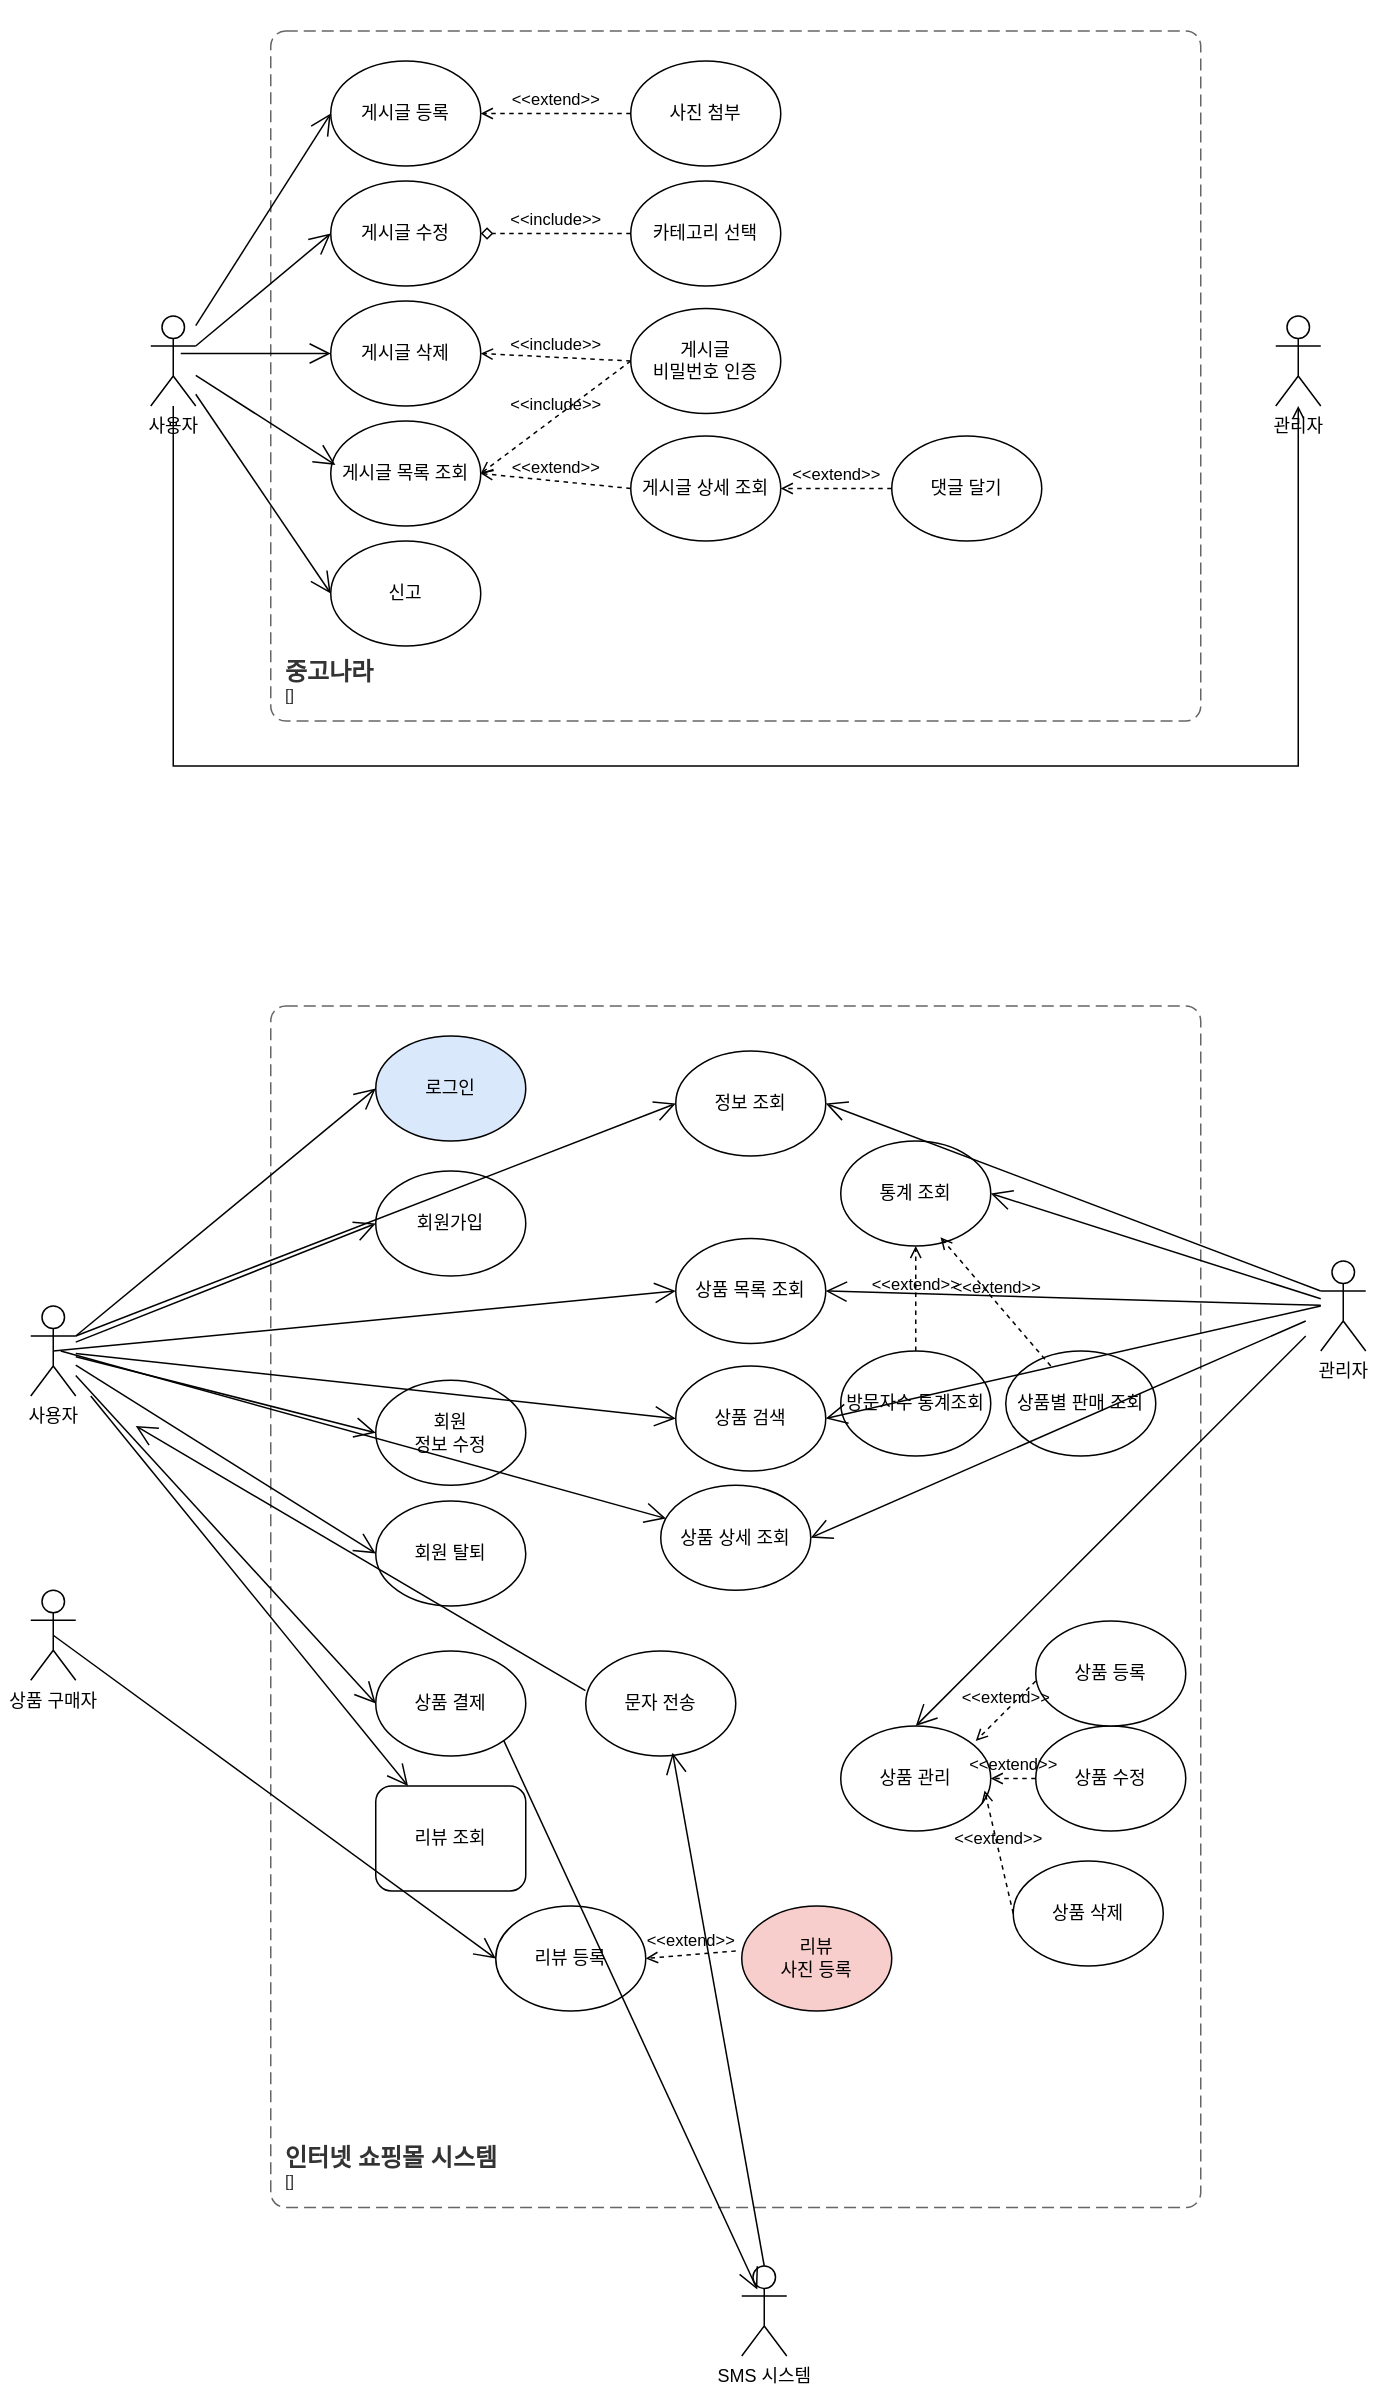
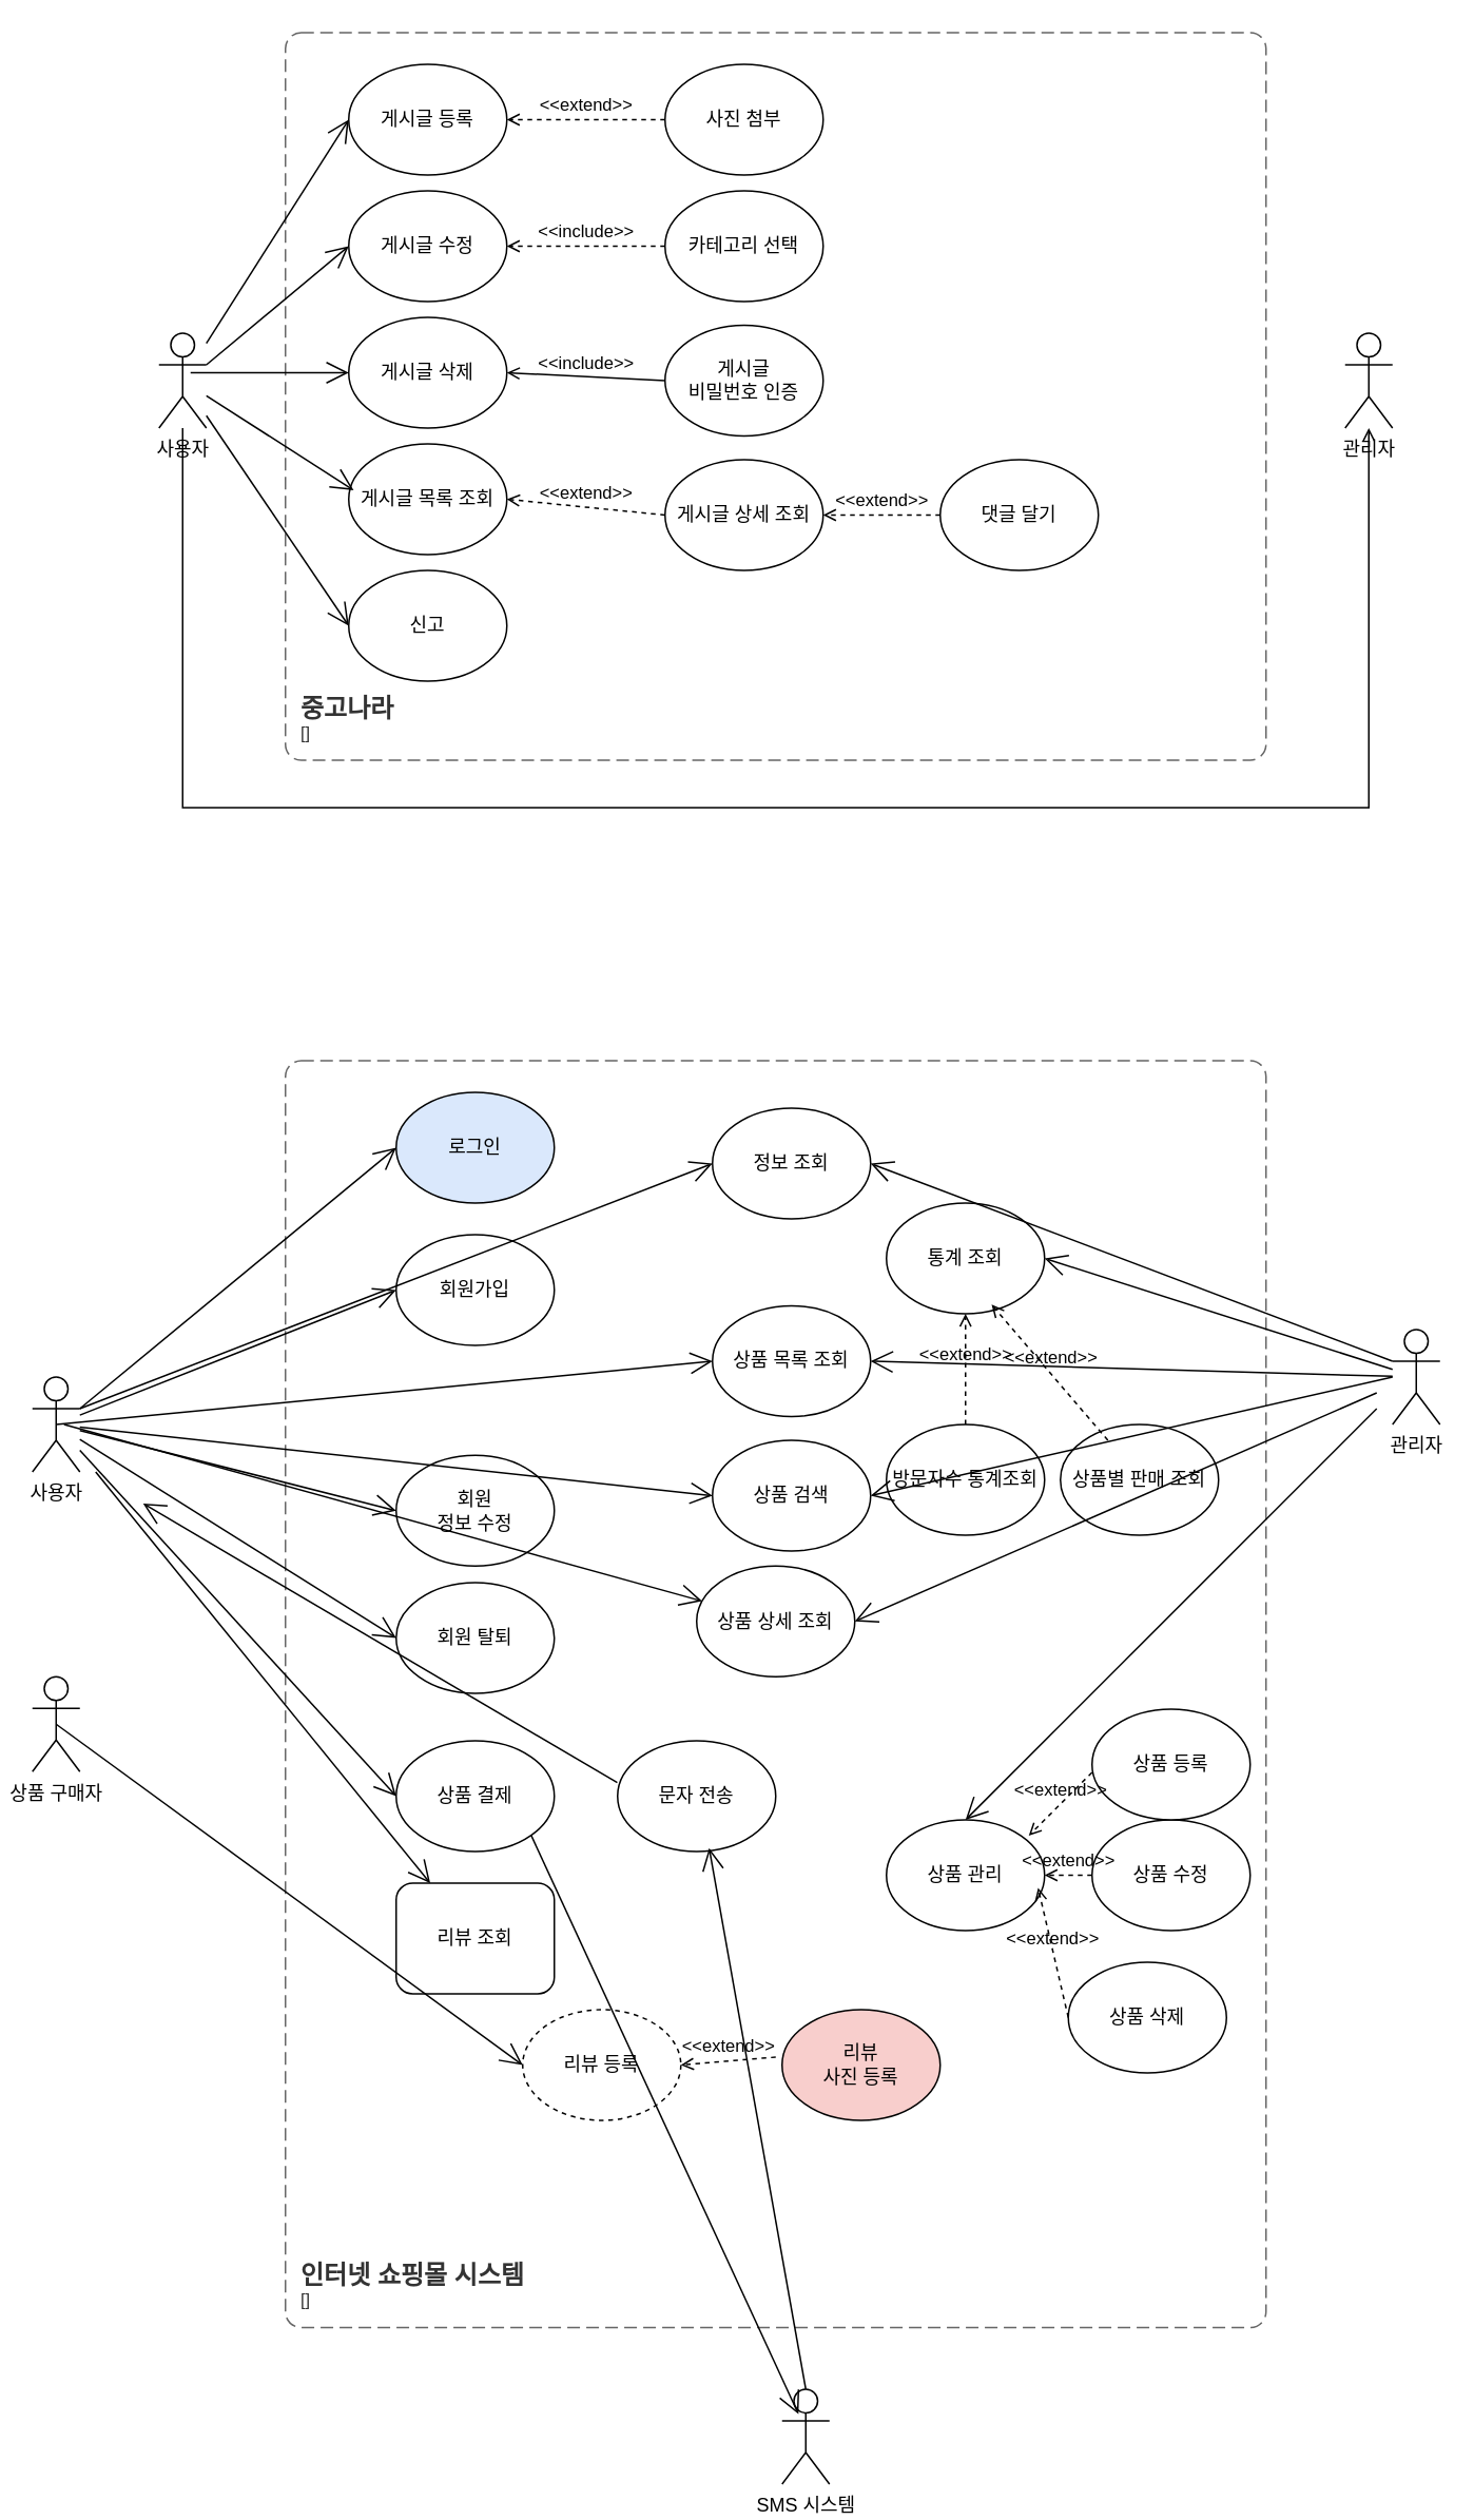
- <mxCell id="24" value="&amp;lt;&amp;lt;include&amp;gt;&amp;gt;" style="html=1;verticalAlign=bottom;labelBackgroundColor=none;endArrow=diamond;endFill=0;dashed=1;rounded=0;exitX=0;exitY=0.5;exitDx=0;exitDy=0;entryX=1;entryY=0.5;entryDx=0;entryDy=0;" edge="1" parent="1" source="7" target="11"><mxGeometry width="160" relative="1" as="geometry"><mxPoint x="330" y="189.05" as="sourcePoint" /><mxPoint x="490" y="189.05" as="targetPoint" /></mxGeometry></mxCell>
+ <mxCell id="24" value="&amp;lt;&amp;lt;include&amp;gt;&amp;gt;" style="html=1;verticalAlign=bottom;labelBackgroundColor=none;endArrow=open;endFill=0;dashed=1;rounded=0;exitX=0;exitY=0.5;exitDx=0;exitDy=0;entryX=1;entryY=0.5;entryDx=0;entryDy=0;" edge="1" parent="1" source="7" target="11"><mxGeometry width="160" relative="1" as="geometry"><mxPoint x="330" y="189.05" as="sourcePoint" /><mxPoint x="490" y="189.05" as="targetPoint" /></mxGeometry></mxCell>
- <mxCell id="25" value="&amp;lt;&amp;lt;include&amp;gt;&amp;gt;" style="html=1;verticalAlign=bottom;labelBackgroundColor=none;endArrow=open;endFill=0;dashed=1;rounded=0;exitX=0;exitY=0.5;exitDx=0;exitDy=0;entryX=1;entryY=0.5;entryDx=0;entryDy=0;" edge="1" parent="1" source="14" target="12"><mxGeometry width="160" relative="1" as="geometry"><mxPoint x="430" y="210" as="sourcePoint" /><mxPoint x="330" y="210" as="targetPoint" /></mxGeometry></mxCell>
+ <mxCell id="25" value="&amp;lt;&amp;lt;include&amp;gt;&amp;gt;" style="html=1;verticalAlign=bottom;labelBackgroundColor=none;endArrow=open;endFill=0;dashed=0;rounded=0;exitX=0;exitY=0.5;exitDx=0;exitDy=0;entryX=1;entryY=0.5;entryDx=0;entryDy=0;" edge="1" parent="1" source="14" target="12"><mxGeometry width="160" relative="1" as="geometry"><mxPoint x="430" y="210" as="sourcePoint" /><mxPoint x="330" y="210" as="targetPoint" /></mxGeometry></mxCell>
- <mxCell id="26" value="&amp;lt;&amp;lt;include&amp;gt;&amp;gt;" style="html=1;verticalAlign=bottom;labelBackgroundColor=none;endArrow=open;endFill=0;dashed=1;rounded=0;exitX=0;exitY=0.5;exitDx=0;exitDy=0;entryX=1;entryY=0.5;entryDx=0;entryDy=0;" edge="1" parent="1" source="14" target="9"><mxGeometry width="160" relative="1" as="geometry"><mxPoint x="480" y="275" as="sourcePoint" /><mxPoint x="380" y="270" as="targetPoint" /></mxGeometry></mxCell>
- <mxCell id="47" value="리뷰 등록" style="ellipse;whiteSpace=wrap;html=1;" vertex="1" parent="1"><mxGeometry x="330" y="1270" width="100" height="70" as="geometry" /></mxCell>
+ <mxCell id="47" value="리뷰 등록" style="ellipse;whiteSpace=wrap;html=1;dashed=1;" vertex="1" parent="1"><mxGeometry x="330" y="1270" width="100" height="70" as="geometry" /></mxCell>
